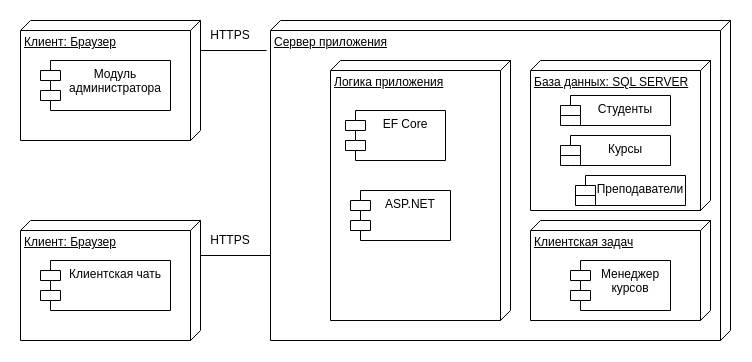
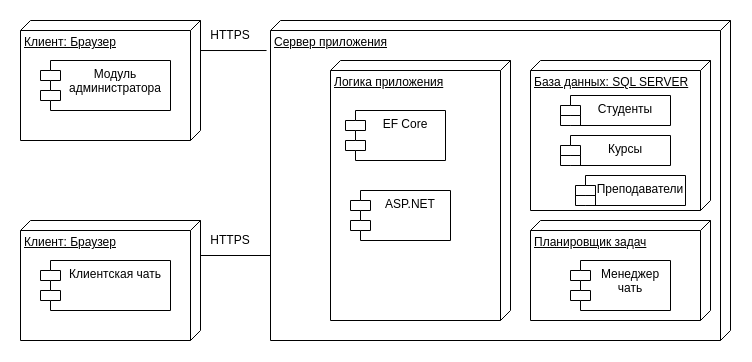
- <mxCell id="9" value="Клиентская задач" style="verticalAlign=top;align=left;spacingTop=8;spacingLeft=2;spacingRight=12;shape=cube;size=10;direction=south;fontStyle=4;html=1;whiteSpace=wrap;" parent="1" vertex="1"><mxGeometry x="530" y="220" width="180" height="100" as="geometry" /></mxCell>
+ <mxCell id="9" value="Планировщик задач" style="verticalAlign=top;align=left;spacingTop=8;spacingLeft=2;spacingRight=12;shape=cube;size=10;direction=south;fontStyle=4;html=1;whiteSpace=wrap;" parent="1" vertex="1"><mxGeometry x="530" y="220" width="180" height="100" as="geometry" /></mxCell>
- <mxCell id="10" value="Менеджер курсов" style="shape=module;align=left;spacingLeft=20;align=center;verticalAlign=top;whiteSpace=wrap;html=1;" parent="1" vertex="1"><mxGeometry x="570" y="260" width="100" height="50" as="geometry" /></mxCell>
+ <mxCell id="10" value="Менеджер чать" style="shape=module;align=left;spacingLeft=20;align=center;verticalAlign=top;whiteSpace=wrap;html=1;" parent="1" vertex="1"><mxGeometry x="570" y="260" width="100" height="50" as="geometry" /></mxCell>
